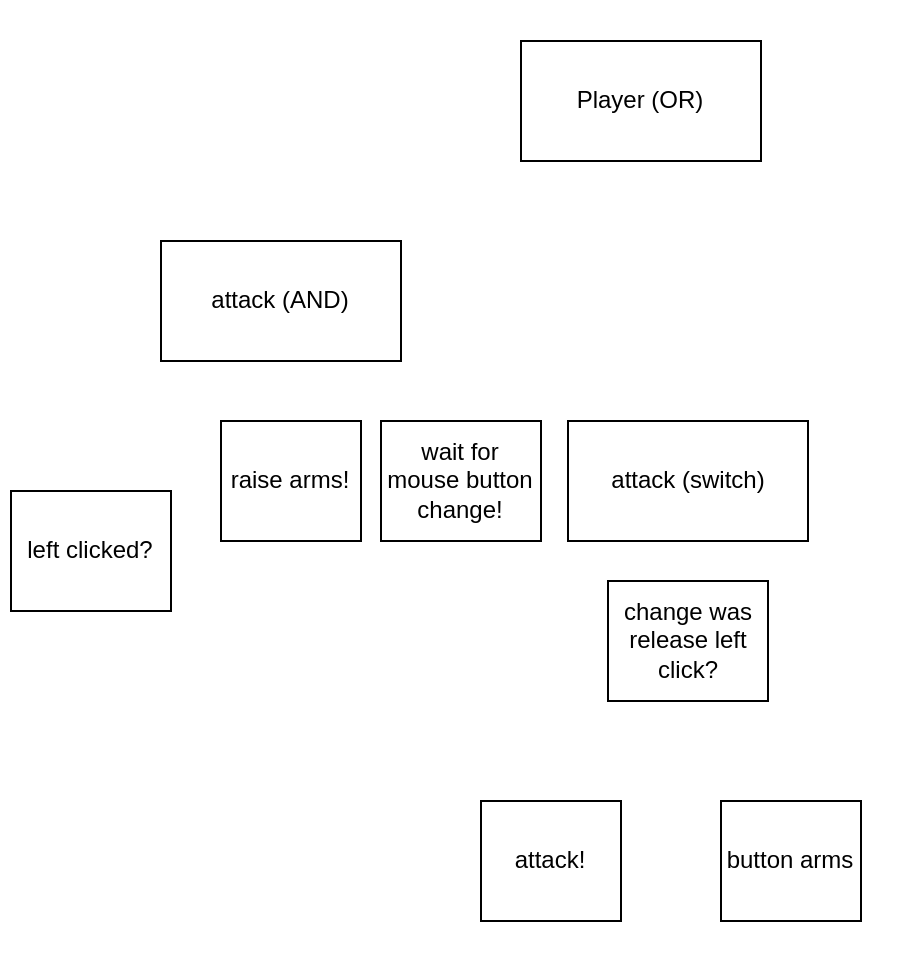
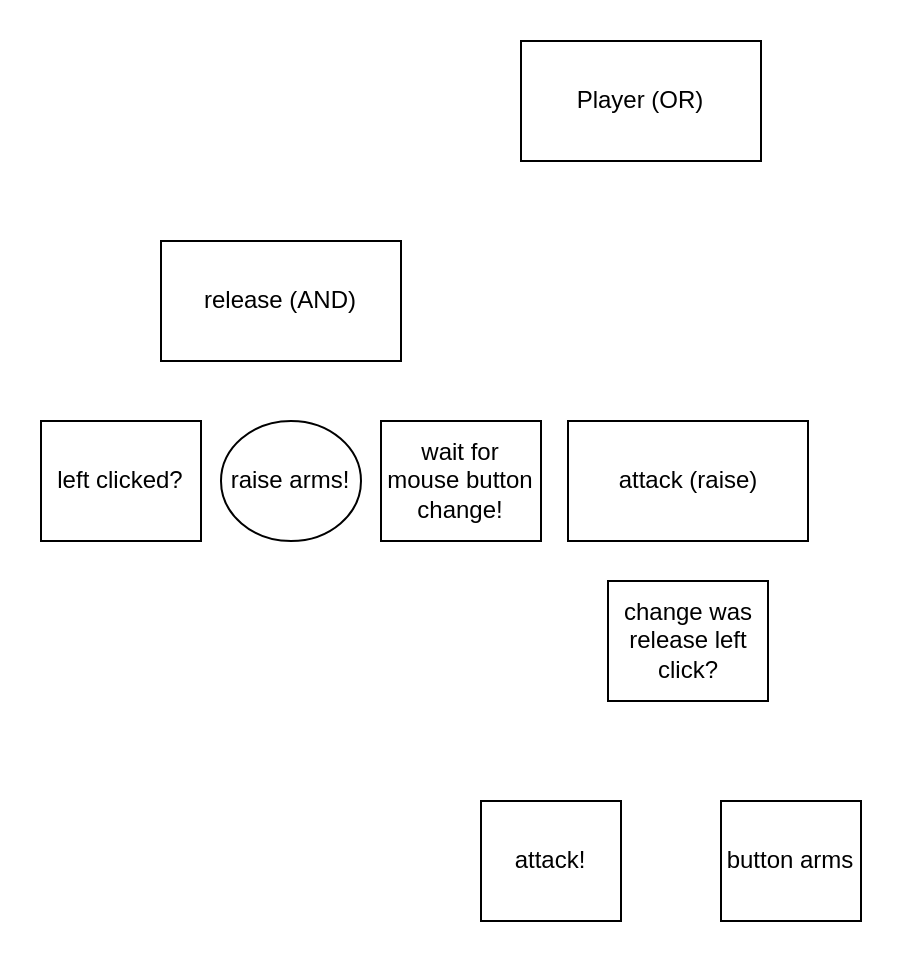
- <mxCell id="3" value="attack (AND)" style="rounded=0;whiteSpace=wrap;html=1;" vertex="1" parent="1"><mxGeometry x="80" y="120" width="120" height="60" as="geometry" /></mxCell>
+ <mxCell id="3" value="release (AND)" style="rounded=0;whiteSpace=wrap;html=1;" vertex="1" parent="1"><mxGeometry x="80" y="120" width="120" height="60" as="geometry" /></mxCell>
- <mxCell id="5" value="raise arms!" style="rounded=0;whiteSpace=wrap;html=1;" vertex="1" parent="1"><mxGeometry x="110" y="210" width="70" height="60" as="geometry" /></mxCell>
+ <mxCell id="5" value="raise arms!" style="ellipse;whiteSpace=wrap;html=1;" vertex="1" parent="1"><mxGeometry x="110" y="210" width="70" height="60" as="geometry" /></mxCell>
- <mxCell id="9" value="attack (switch)" style="rounded=0;whiteSpace=wrap;html=1;" vertex="1" parent="1"><mxGeometry x="283.5" y="210" width="120" height="60" as="geometry" /></mxCell>
+ <mxCell id="9" value="attack (raise)" style="rounded=0;whiteSpace=wrap;html=1;" vertex="1" parent="1"><mxGeometry x="283.5" y="210" width="120" height="60" as="geometry" /></mxCell>
- <mxCell id="4" value="left clicked?" style="rounded=0;whiteSpace=wrap;html=1;" vertex="1" parent="1"><mxGeometry x="5" y="245" width="80" height="60" as="geometry" /></mxCell>
+ <mxCell id="4" value="left clicked?" style="rounded=0;whiteSpace=wrap;html=1;" vertex="1" parent="1"><mxGeometry x="20" y="210" width="80" height="60" as="geometry" /></mxCell>
